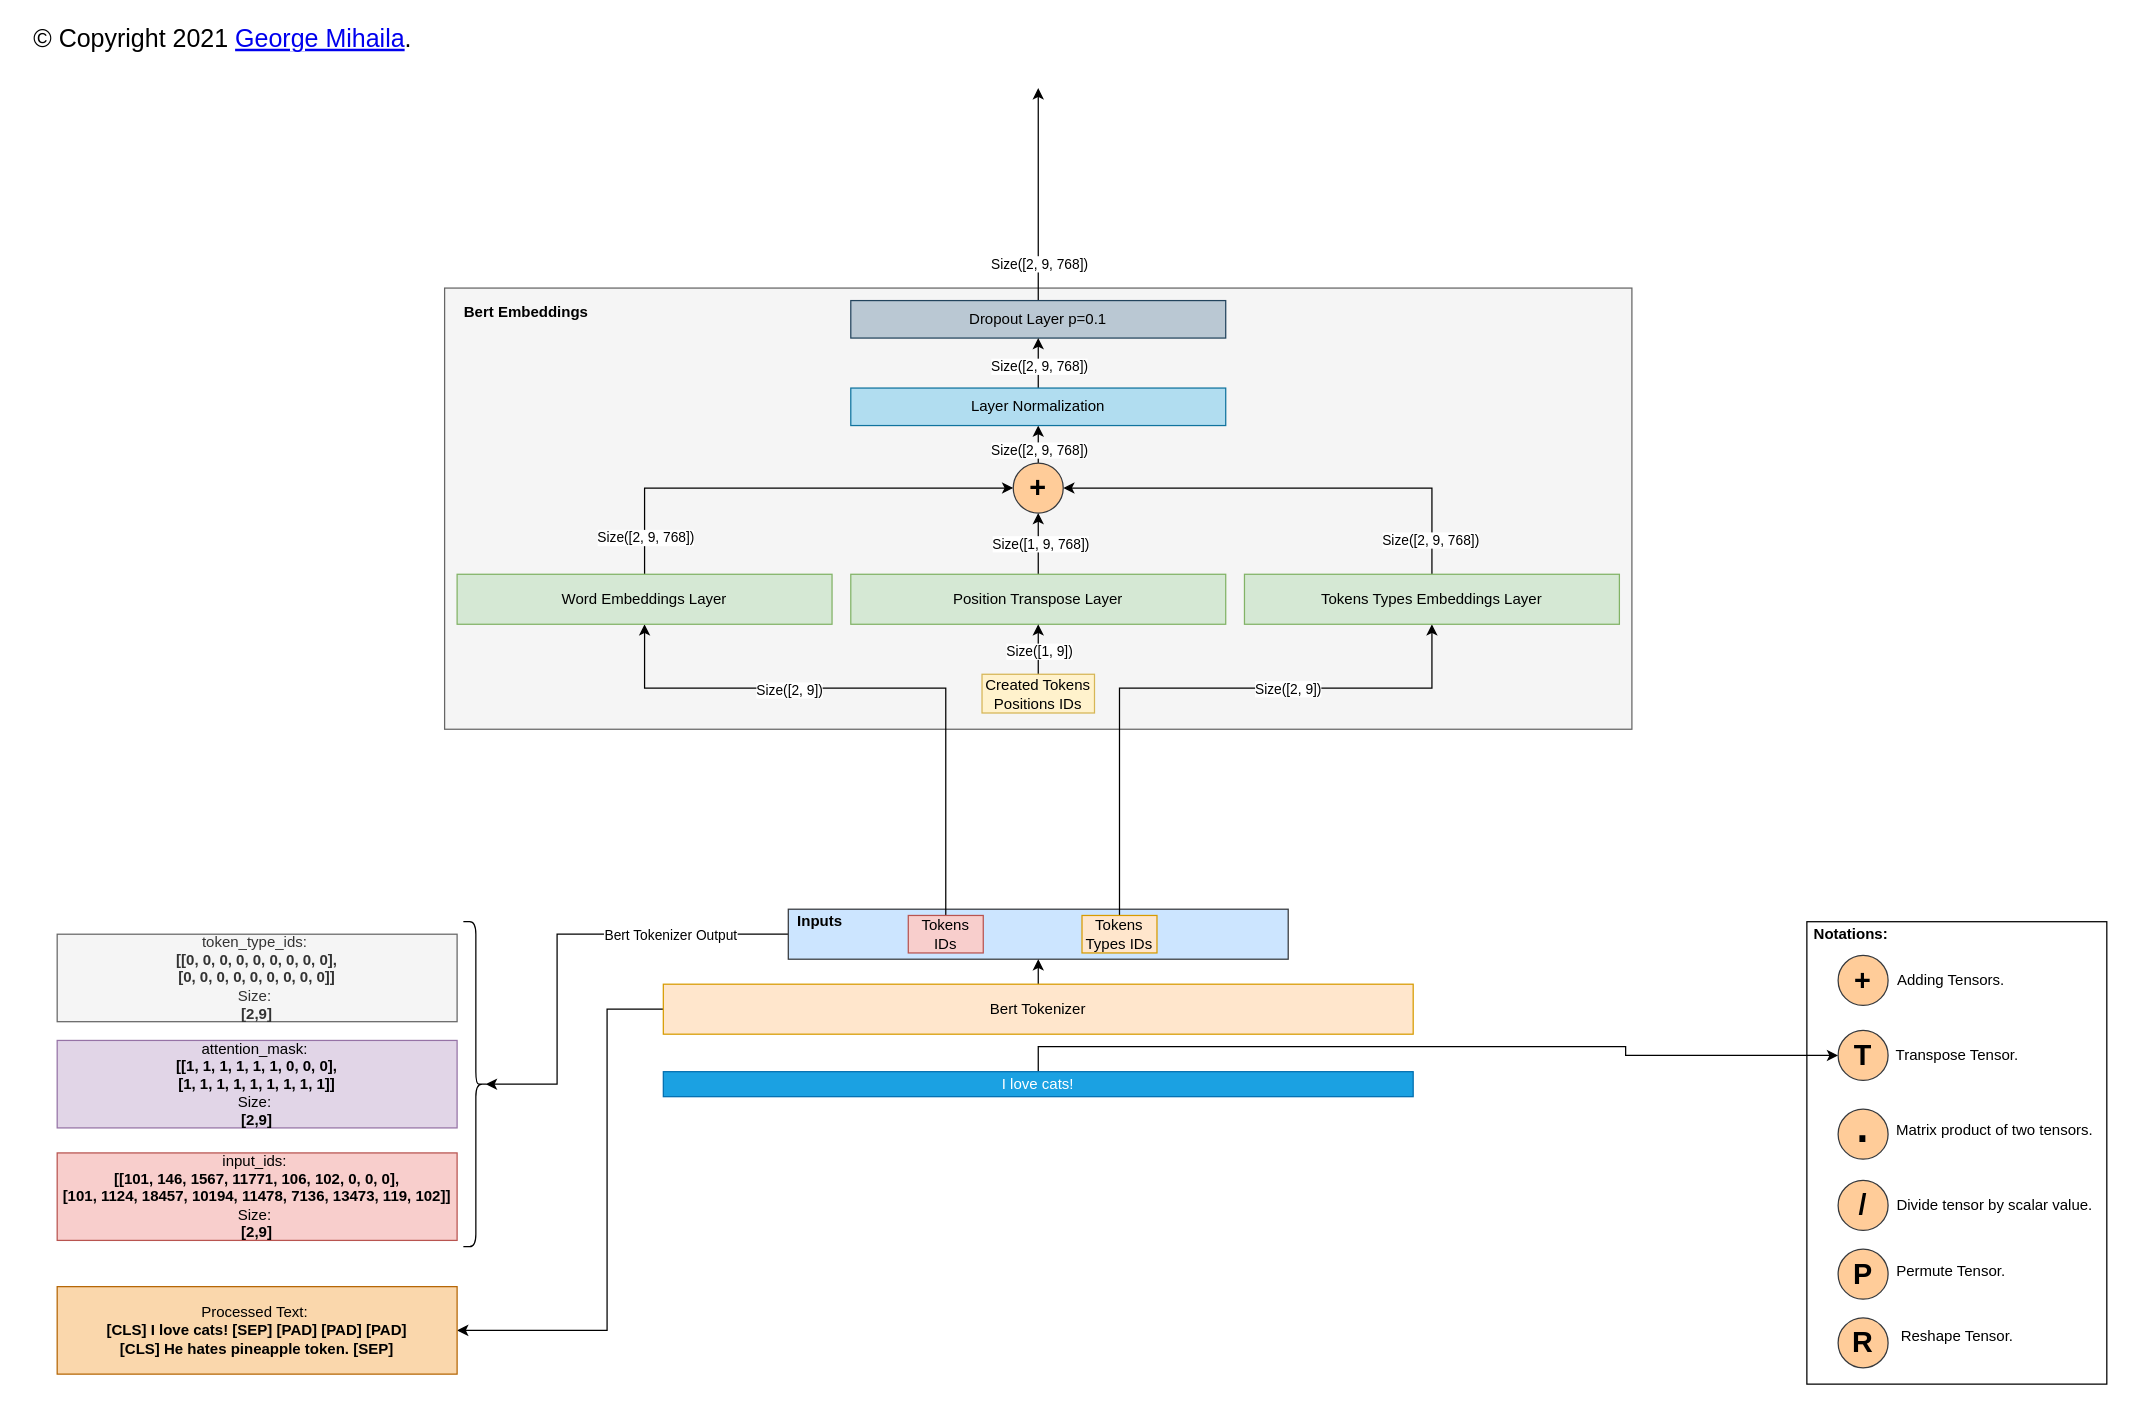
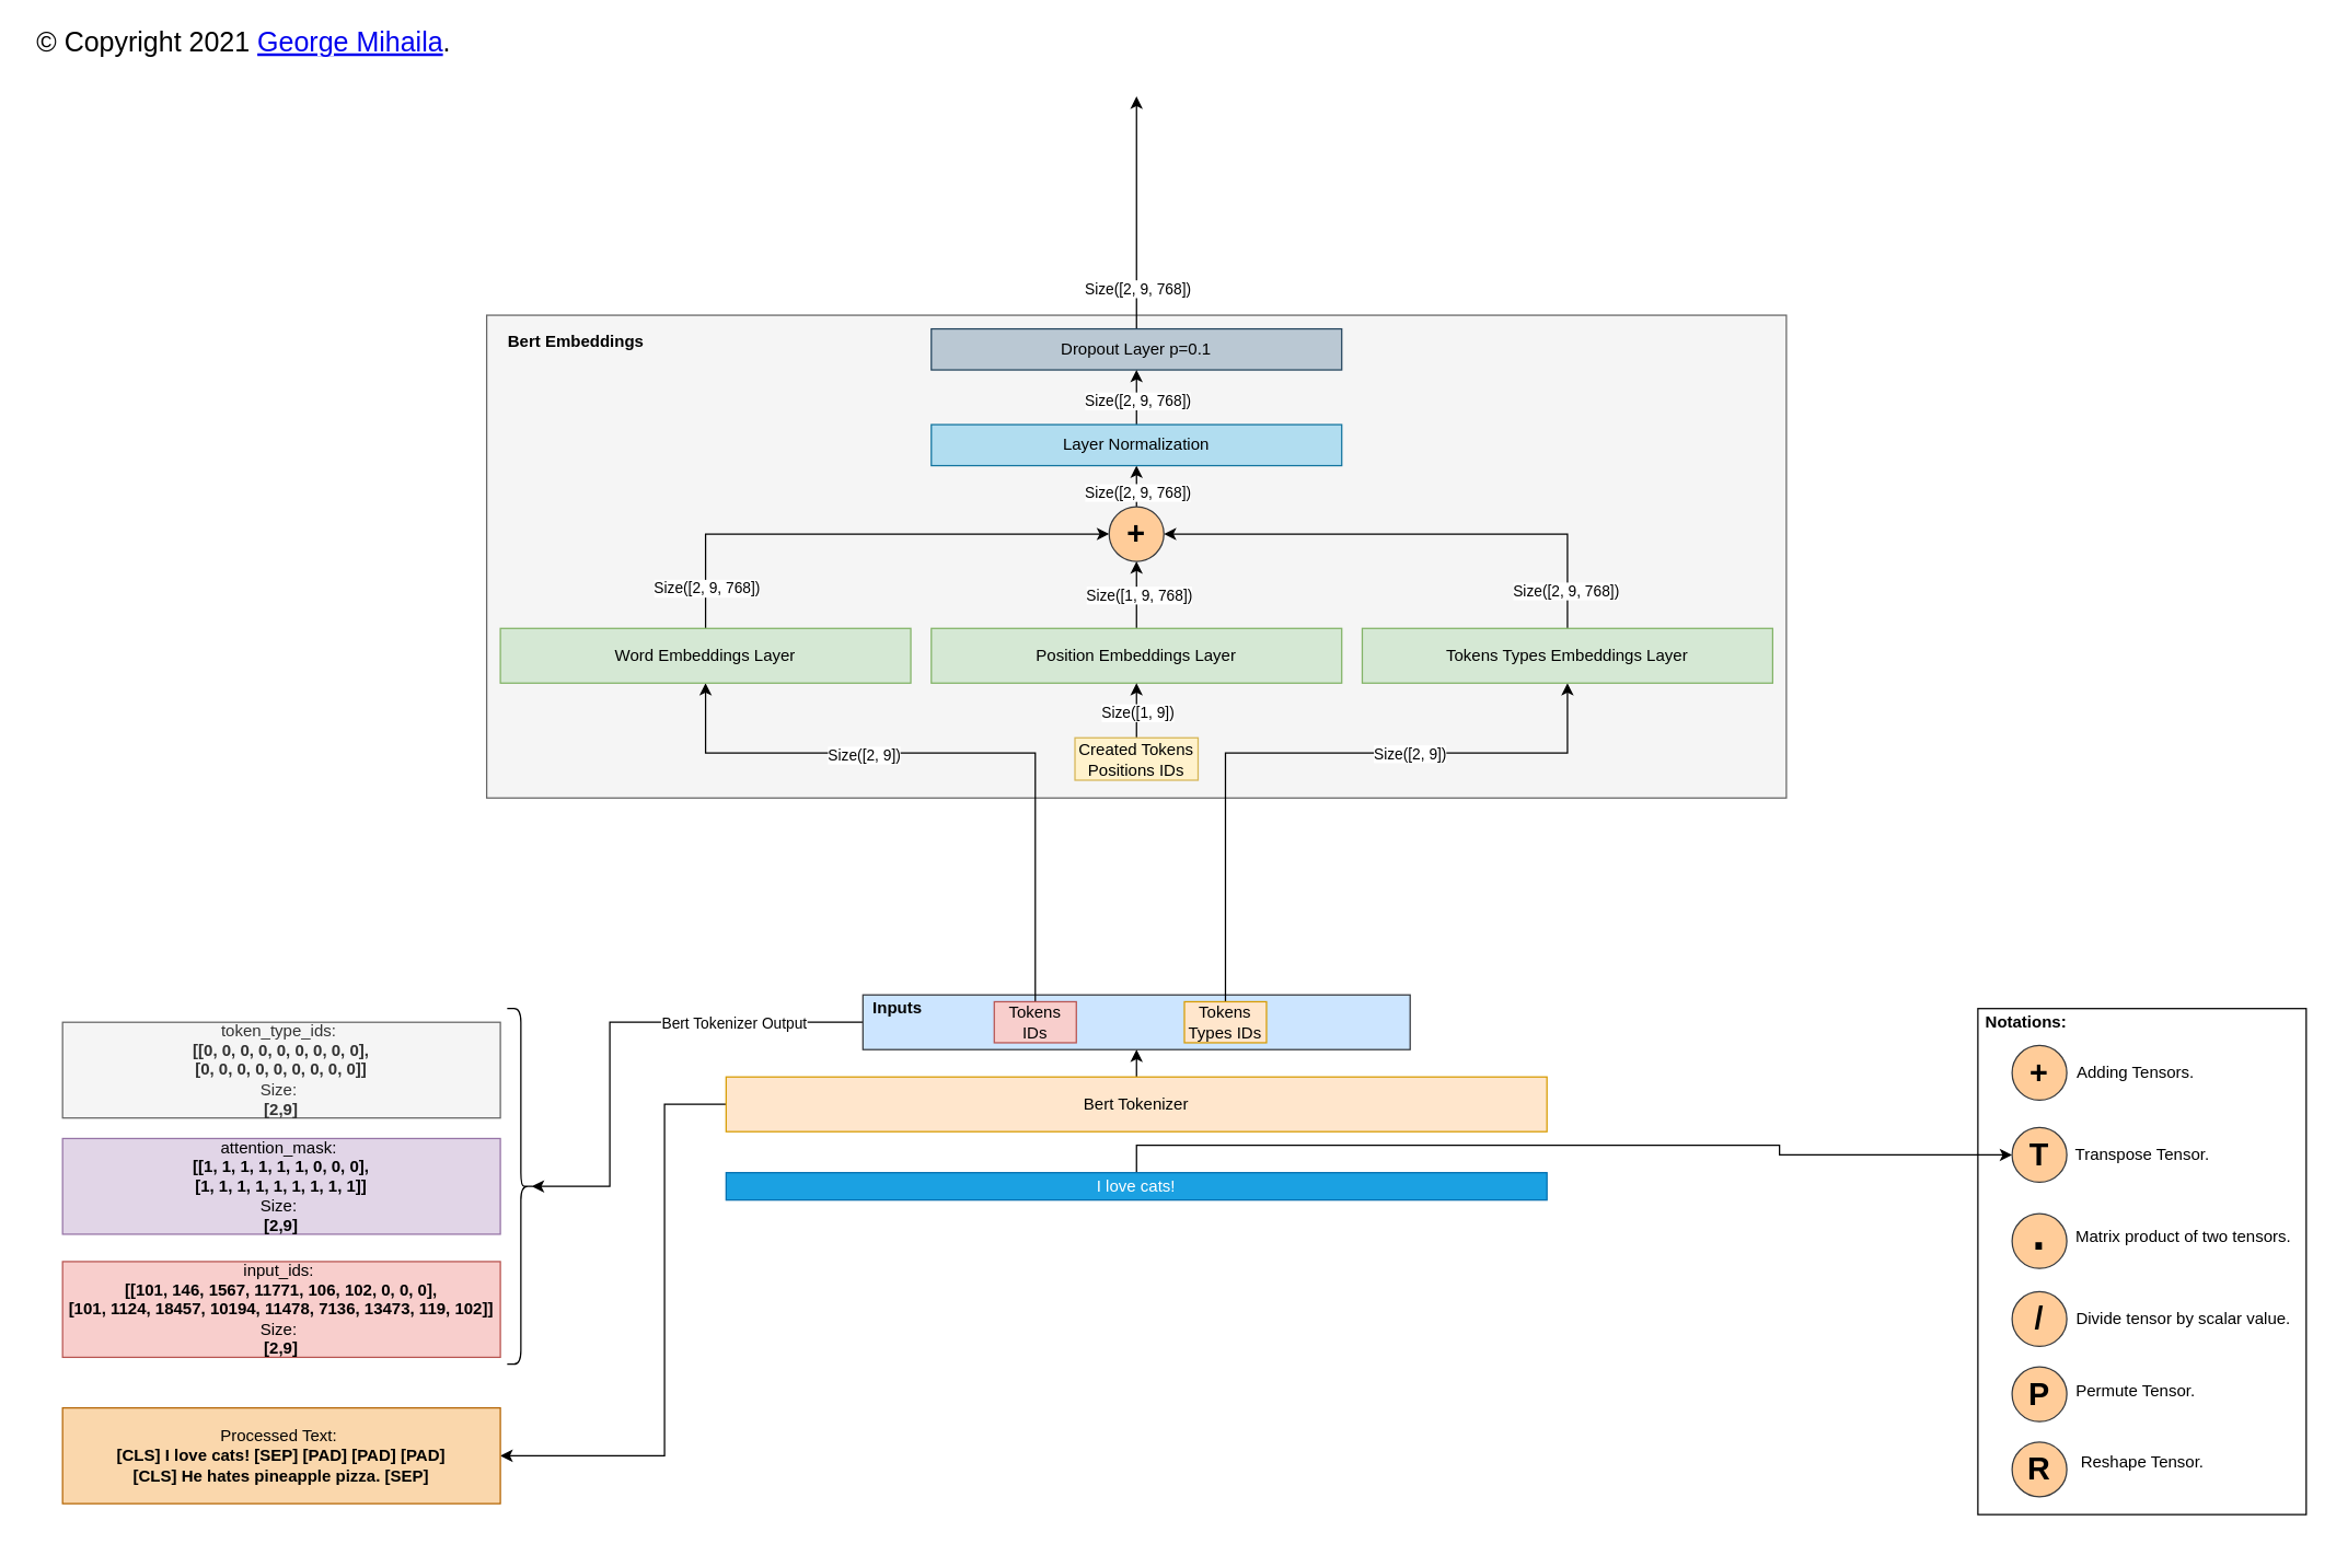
- <mxCell id="29" value="Position Transpose Layer" style="rounded=0;whiteSpace=wrap;html=1;fillColor=#d5e8d4;strokeColor=#82b366;" parent="1" vertex="1"><mxGeometry x="680" y="459" width="300" height="40" as="geometry" /></mxCell>
+ <mxCell id="29" value="Position Embeddings Layer" style="rounded=0;whiteSpace=wrap;html=1;fillColor=#d5e8d4;strokeColor=#82b366;" parent="1" vertex="1"><mxGeometry x="680" y="459" width="300" height="40" as="geometry" /></mxCell>
- <mxCell id="59" value="&lt;span&gt;Processed Text:&amp;nbsp;&lt;/span&gt;&lt;br&gt;&lt;div&gt;&lt;b&gt;[CLS] I love cats! [SEP] [PAD] [PAD] [PAD]&lt;/b&gt;&lt;/div&gt;&lt;div&gt;&lt;b&gt;[CLS] He hates pineapple token. [SEP]&lt;/b&gt;&lt;/div&gt;" style="rounded=0;whiteSpace=wrap;html=1;fillColor=#fad7ac;align=center;verticalAlign=middle;textDirection=ltr;strokeColor=#b46504;" parent="1" vertex="1"><mxGeometry x="45" y="1029" width="320" height="70" as="geometry" /></mxCell>
+ <mxCell id="59" value="&lt;span&gt;Processed Text:&amp;nbsp;&lt;/span&gt;&lt;br&gt;&lt;div&gt;&lt;b&gt;[CLS] I love cats! [SEP] [PAD] [PAD] [PAD]&lt;/b&gt;&lt;/div&gt;&lt;div&gt;&lt;b&gt;[CLS] He hates pineapple pizza. [SEP]&lt;/b&gt;&lt;/div&gt;" style="rounded=0;whiteSpace=wrap;html=1;fillColor=#fad7ac;align=center;verticalAlign=middle;textDirection=ltr;strokeColor=#b46504;" parent="1" vertex="1"><mxGeometry x="45" y="1029" width="320" height="70" as="geometry" /></mxCell>
